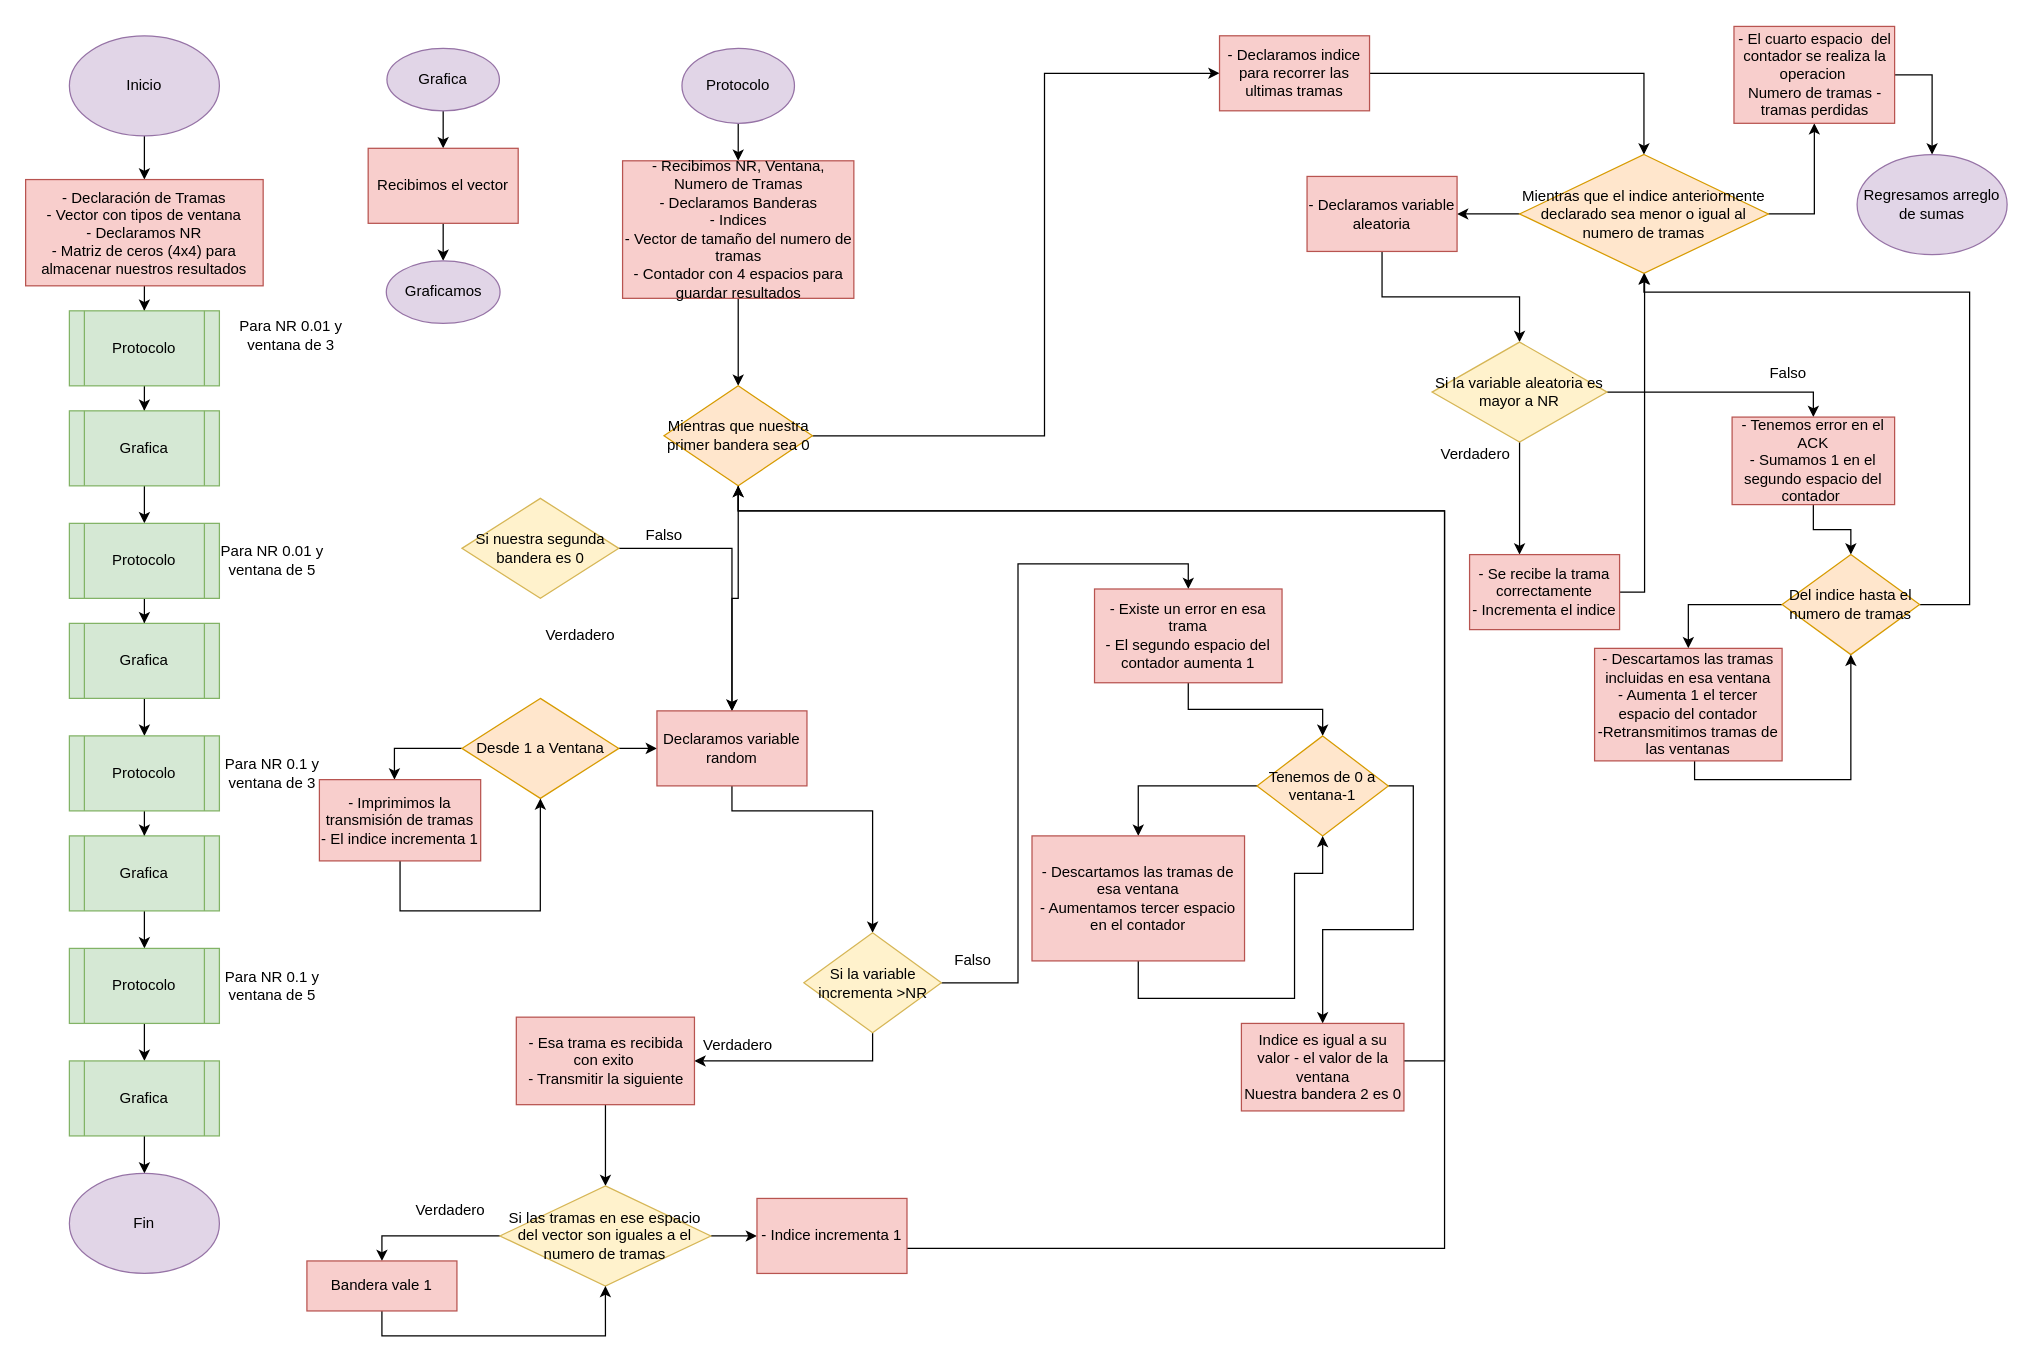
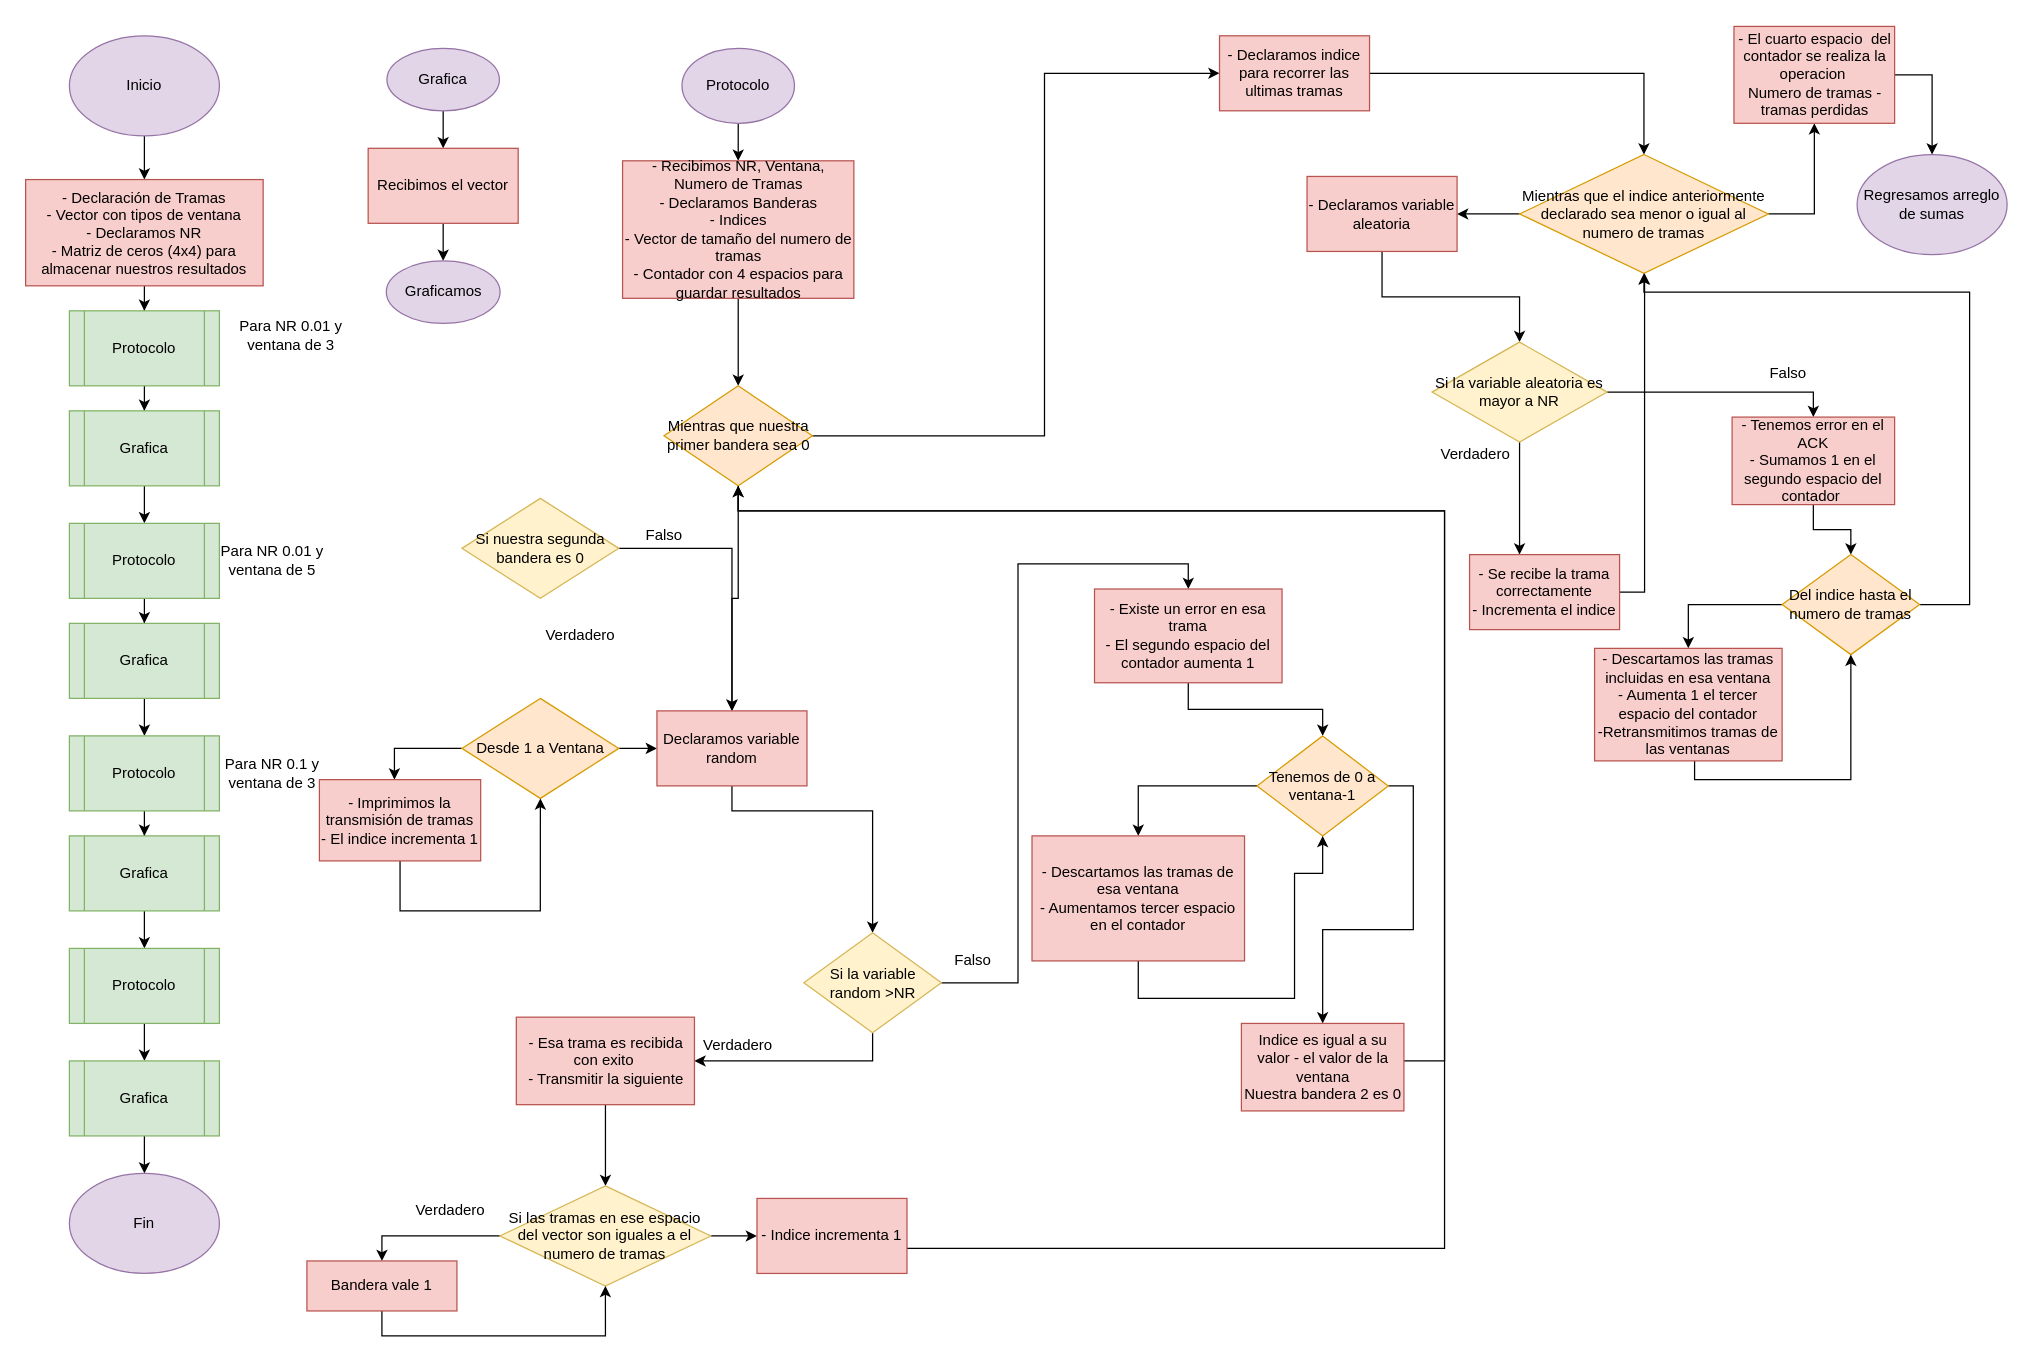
- <mxCell id="51" value="Si la variable incrementa &amp;gt;NR" style="rhombus;whiteSpace=wrap;html=1;rounded=0;fillColor=#fff2cc;strokeColor=#d6b656;" parent="1" vertex="1"><mxGeometry x="642.5" y="745.5" width="110" height="80" as="geometry" /></mxCell>
+ <mxCell id="51" value="Si la variable random &amp;gt;NR" style="rhombus;whiteSpace=wrap;html=1;rounded=0;fillColor=#fff2cc;strokeColor=#d6b656;" parent="1" vertex="1"><mxGeometry x="642.5" y="745.5" width="110" height="80" as="geometry" /></mxCell>
- <mxCell id="23" value="Para NR 0.1 y ventana de 5" style="text;html=1;strokeColor=none;fillColor=none;align=center;verticalAlign=middle;whiteSpace=wrap;rounded=0;" parent="1" vertex="1"><mxGeometry x="175" y="758" width="85" height="60" as="geometry" /></mxCell>
